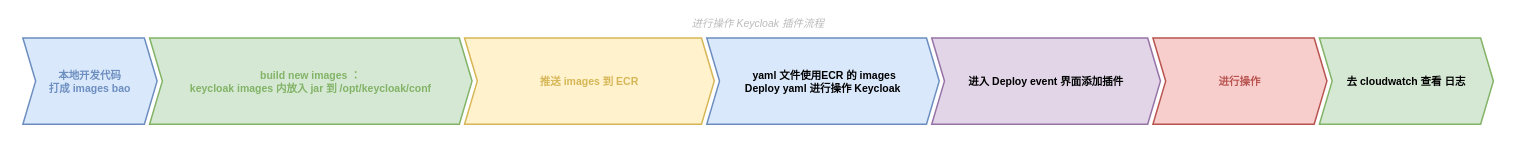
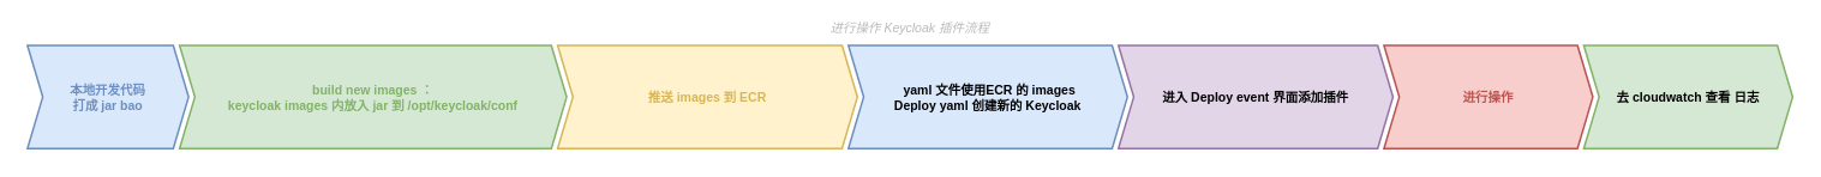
- <mxCell id="3" value="本地开发代码&#10;打成 images bao" style="shape=step;perimeter=stepPerimeter;strokeColor=#6C8EBF;fontFamily=Helvetica;fontSize=14;fontColor=#6C8EBF;fillColor=#dae8fc;fixedSize=1;size=17;fontStyle=1;strokeWidth=2;spacingTop=0;points=[];" parent="2" vertex="1"><mxGeometry x="10" y="30" width="179" height="115" as="geometry" /></mxCell>
+ <mxCell id="3" value="本地开发代码&#10;打成 jar bao" style="shape=step;perimeter=stepPerimeter;strokeColor=#6C8EBF;fontFamily=Helvetica;fontSize=14;fontColor=#6C8EBF;fillColor=#dae8fc;fixedSize=1;size=17;fontStyle=1;strokeWidth=2;spacingTop=0;points=[];" parent="2" vertex="1"><mxGeometry x="10" y="30" width="179" height="115" as="geometry" /></mxCell>
- <mxCell id="6" value=" yaml 文件使用ECR 的 images&#10;Deploy yaml 进行操作 Keycloak" style="shape=step;perimeter=stepPerimeter;strokeColor=#6c8ebf;fontFamily=Helvetica;fontSize=14;fillColor=#dae8fc;fixedSize=1;size=17;fontStyle=1;strokeWidth=2;spacingTop=0;points=[];" vertex="1" parent="2"><mxGeometry x="922" y="30" width="310" height="115" as="geometry" /></mxCell>
+ <mxCell id="6" value=" yaml 文件使用ECR 的 images&#10;Deploy yaml 创建新的 Keycloak" style="shape=step;perimeter=stepPerimeter;strokeColor=#6c8ebf;fontFamily=Helvetica;fontSize=14;fillColor=#dae8fc;fixedSize=1;size=17;fontStyle=1;strokeWidth=2;spacingTop=0;points=[];" vertex="1" parent="2"><mxGeometry x="922" y="30" width="310" height="115" as="geometry" /></mxCell>
